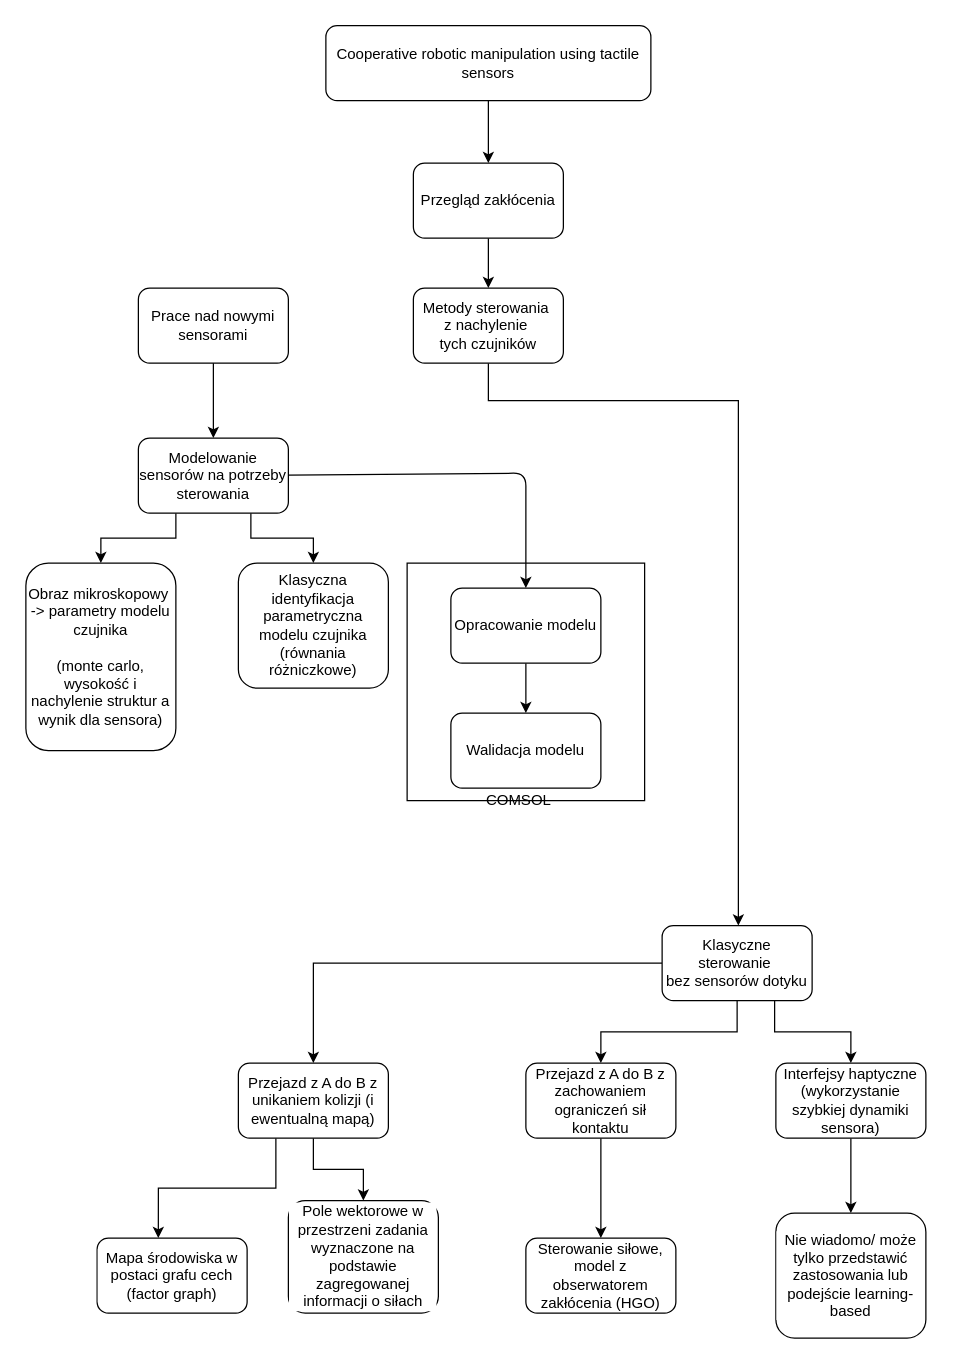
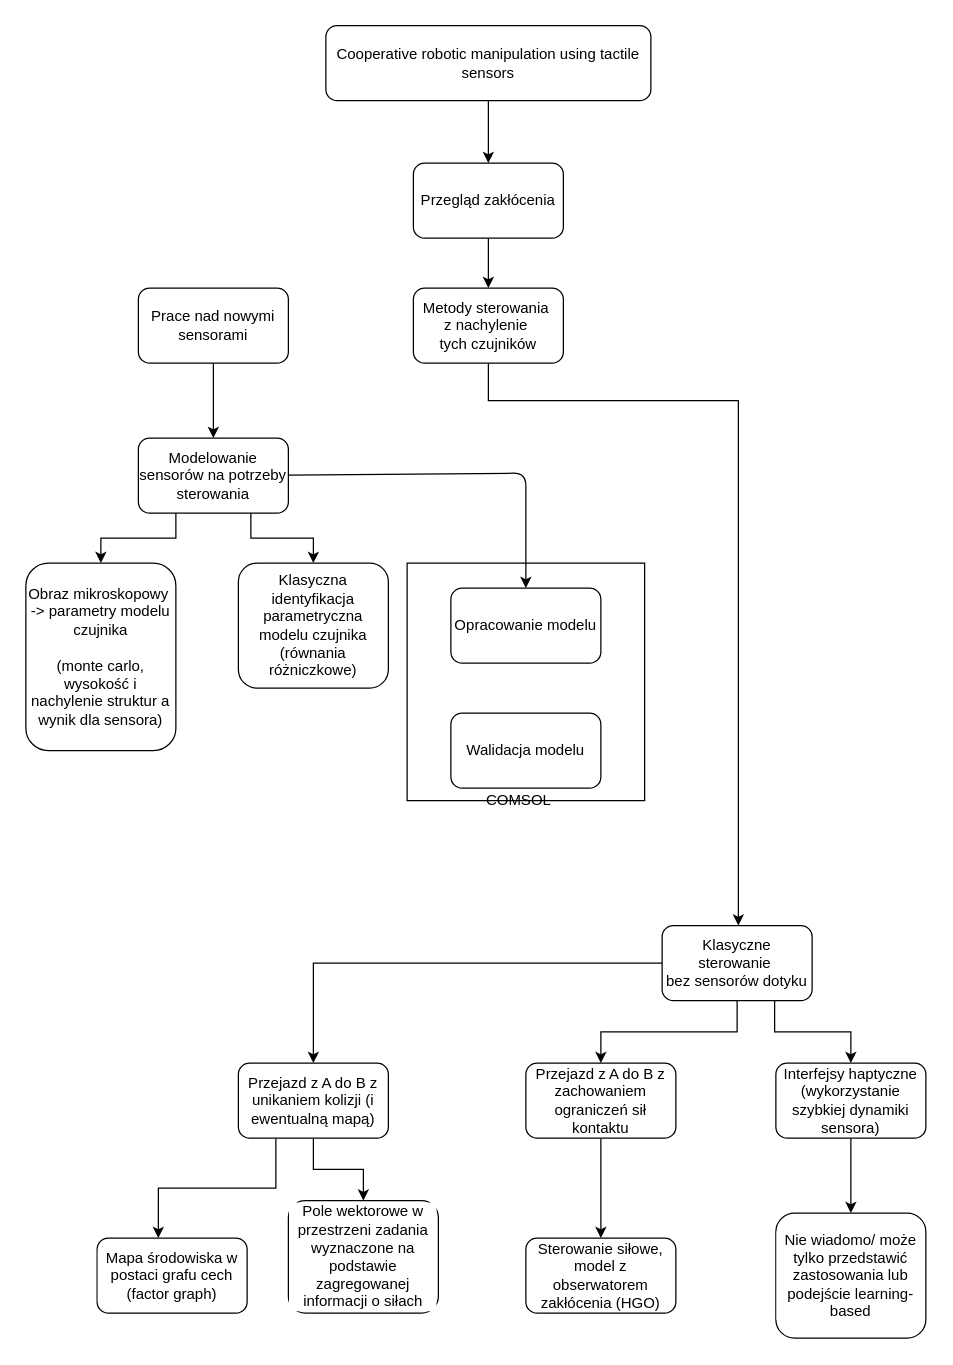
- <mxCell id="14" style="edgeStyle=orthogonalEdgeStyle;rounded=0;orthogonalLoop=1;jettySize=auto;html=1;exitX=0.5;exitY=1;exitDx=0;exitDy=0;" edge="1" parent="1" source="15" target="19"><mxGeometry relative="1" as="geometry" /></mxCell>
